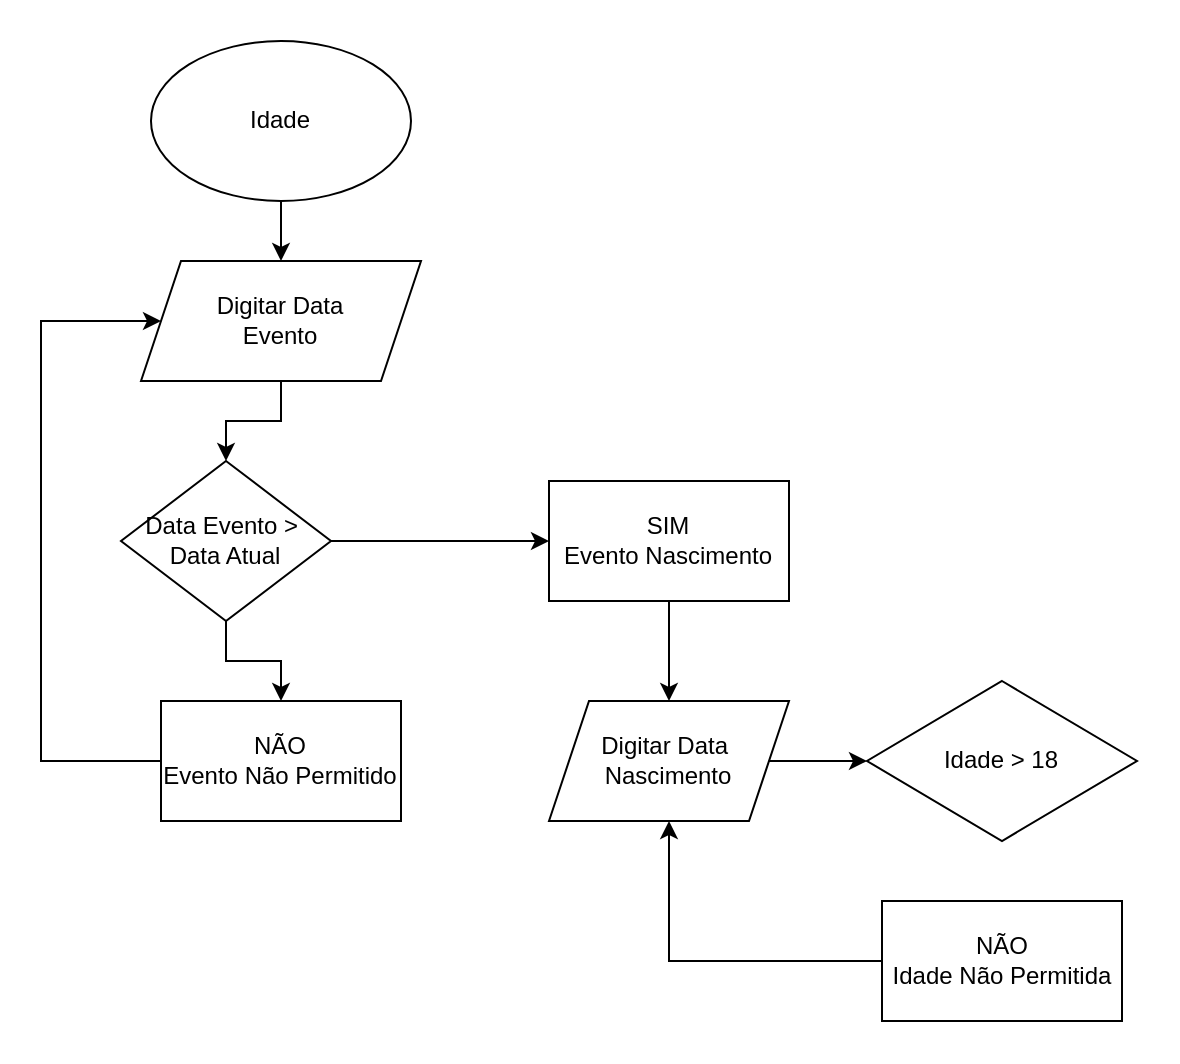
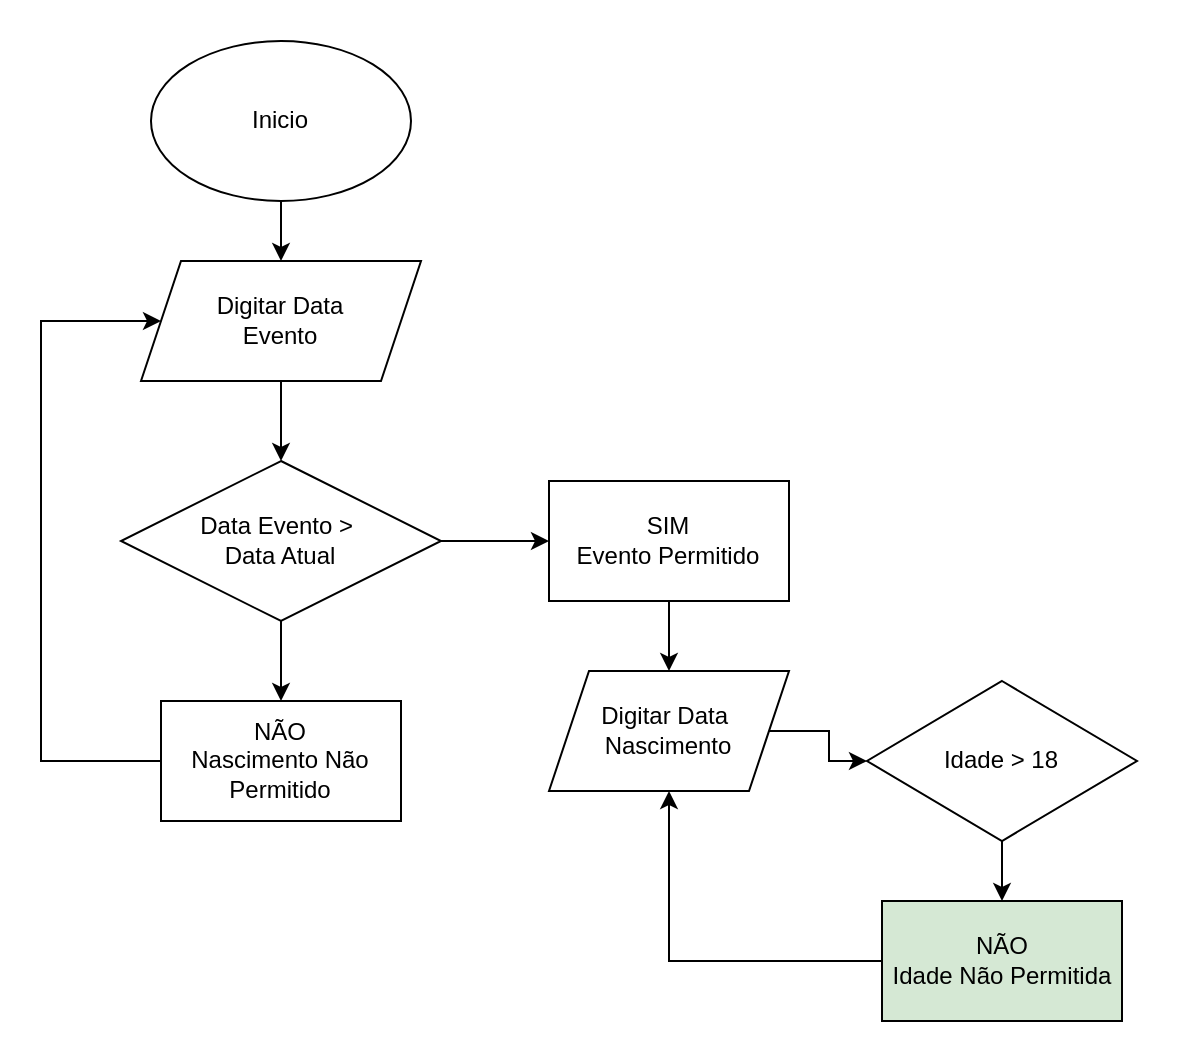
- <mxCell id="3" value="Idade" style="ellipse;whiteSpace=wrap;html=1;" vertex="1" parent="1"><mxGeometry x="75" width="130" height="80" as="geometry" y="20" /></mxCell>
+ <mxCell id="3" value="Inicio" style="ellipse;whiteSpace=wrap;html=1;" vertex="1" parent="1"><mxGeometry x="75" width="130" height="80" as="geometry" y="20" /></mxCell>
- <mxCell id="8" value="Data Evento &amp;gt;&amp;nbsp;&lt;br&gt;Data Atual" style="rhombus;whiteSpace=wrap;html=1;" vertex="1" parent="1"><mxGeometry x="60" y="230" width="105" height="80" as="geometry" /></mxCell>
+ <mxCell id="8" value="Data Evento &amp;gt;&amp;nbsp;&lt;br&gt;Data Atual" style="rhombus;whiteSpace=wrap;html=1;" vertex="1" parent="1"><mxGeometry x="60" y="230" width="160" height="80" as="geometry" /></mxCell>
- <mxCell id="10" value="SIM&lt;br&gt;Evento Nascimento" style="rounded=0;whiteSpace=wrap;html=1;" vertex="1" parent="1"><mxGeometry x="274" y="240" width="120" height="60" as="geometry" /></mxCell>
+ <mxCell id="10" value="SIM&lt;br&gt;Evento Permitido" style="rounded=0;whiteSpace=wrap;html=1;" vertex="1" parent="1"><mxGeometry x="274" y="240" width="120" height="60" as="geometry" /></mxCell>
- <mxCell id="12" value="NÃO&lt;br&gt;Evento Não Permitido" style="rounded=0;whiteSpace=wrap;html=1;" vertex="1" parent="1"><mxGeometry x="80" y="350" width="120" height="60" as="geometry" /></mxCell>
+ <mxCell id="12" value="NÃO&lt;br&gt;Nascimento Não Permitido" style="rounded=0;whiteSpace=wrap;html=1;" vertex="1" parent="1"><mxGeometry x="80" y="350" width="120" height="60" as="geometry" /></mxCell>
- <mxCell id="14" value="Digitar Data&amp;nbsp;&lt;br&gt;Nascimento" style="shape=parallelogram;perimeter=parallelogramPerimeter;whiteSpace=wrap;html=1;fixedSize=1;" vertex="1" parent="1"><mxGeometry x="274" y="350" width="120" height="60" as="geometry" /></mxCell>
+ <mxCell id="14" value="Digitar Data&amp;nbsp;&lt;br&gt;Nascimento" style="shape=parallelogram;perimeter=parallelogramPerimeter;whiteSpace=wrap;html=1;fixedSize=1;" vertex="1" parent="1"><mxGeometry x="274" y="335" width="120" height="60" as="geometry" /></mxCell>
+ <mxCell id="15" value="" style="edgeStyle=orthogonalEdgeStyle;rounded=0;orthogonalLoop=1;jettySize=auto;html=1;" edge="1" parent="1" source="16" target="18"><mxGeometry relative="1" as="geometry" /></mxCell>
- <mxCell id="18" value="NÃO&lt;br&gt;Idade Não Permitida" style="rounded=0;whiteSpace=wrap;html=1;" vertex="1" parent="1"><mxGeometry x="440.5" y="450" width="120" height="60" as="geometry" /></mxCell>
+ <mxCell id="18" value="NÃO&lt;br&gt;Idade Não Permitida" style="rounded=0;whiteSpace=wrap;html=1;fillColor=#d5e8d4;" vertex="1" parent="1"><mxGeometry x="440.5" y="450" width="120" height="60" as="geometry" /></mxCell>
